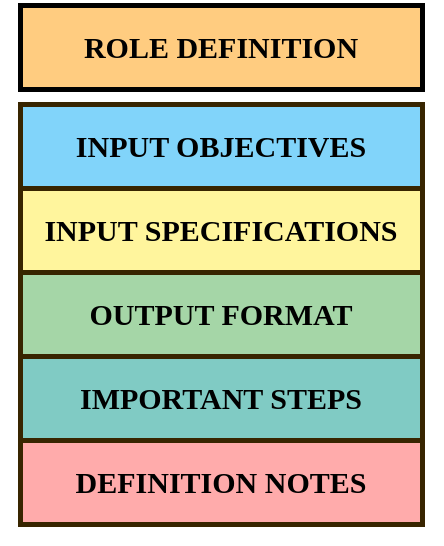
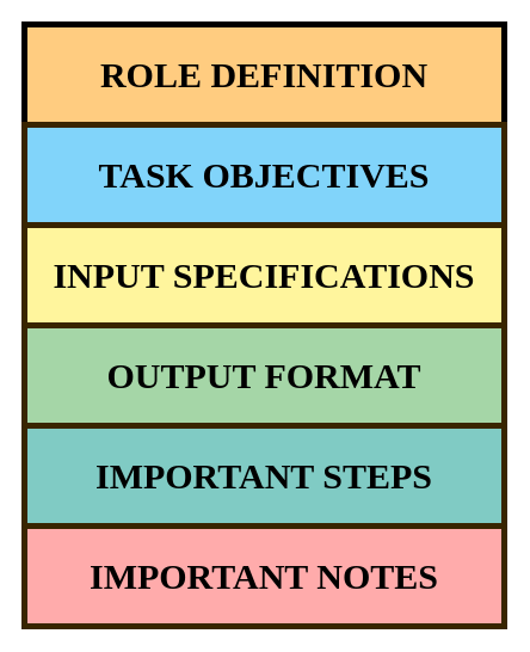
- <mxCell id="2" value="&lt;font data-font-src=&quot;https://fonts.googleapis.com/css?family=Nunito&quot; face=&quot;Nunito&quot;&gt;&lt;b&gt;ROLE DEFINITION&lt;/b&gt;&lt;/font&gt;" style="rounded=0;whiteSpace=wrap;html=1;strokeWidth=5;fillColor=#FFCC80;strokeColor=#000000;fontSize=30;" vertex="1" parent="1"><mxGeometry x="20" y="5" width="402" height="84" as="geometry" /></mxCell>
+ <mxCell id="2" value="&lt;font data-font-src=&quot;https://fonts.googleapis.com/css?family=Nunito&quot; face=&quot;Nunito&quot;&gt;&lt;b&gt;ROLE DEFINITION&lt;/b&gt;&lt;/font&gt;" style="rounded=0;whiteSpace=wrap;html=1;strokeWidth=5;fillColor=#FFCC80;strokeColor=#000000;fontSize=30;" vertex="1" parent="1"><mxGeometry x="20" y="20" width="402" height="84" as="geometry" /></mxCell>
- <mxCell id="3" value="&lt;font data-font-src=&quot;https://fonts.googleapis.com/css?family=Nunito&quot; face=&quot;Nunito&quot;&gt;&lt;b&gt;INPUT OBJECTIVES&lt;/b&gt;&lt;/font&gt;" style="rounded=0;whiteSpace=wrap;html=1;strokeWidth=5;fillColor=#81D4FA;strokeColor=#382500;fontSize=30;" vertex="1" parent="1"><mxGeometry x="20" y="104" width="402" height="84" as="geometry" /></mxCell>
+ <mxCell id="3" value="&lt;font data-font-src=&quot;https://fonts.googleapis.com/css?family=Nunito&quot; face=&quot;Nunito&quot;&gt;&lt;b&gt;TASK OBJECTIVES&lt;/b&gt;&lt;/font&gt;" style="rounded=0;whiteSpace=wrap;html=1;strokeWidth=5;fillColor=#81D4FA;strokeColor=#382500;fontSize=30;" vertex="1" parent="1"><mxGeometry x="20" y="104" width="402" height="84" as="geometry" /></mxCell>
- <mxCell id="7" value="&lt;span&gt;&lt;font data-font-src=&quot;https://fonts.googleapis.com/css?family=Nunito&quot; face=&quot;Nunito&quot;&gt;&lt;b&gt;DEFINITION NOTES&lt;/b&gt;&lt;/font&gt;&lt;/span&gt;" style="rounded=0;whiteSpace=wrap;html=1;strokeWidth=5;fillColor=#FFABAB;strokeColor=#382500;fontSize=30;" vertex="1" parent="1"><mxGeometry x="20" y="440" width="402" height="84" as="geometry" /></mxCell>
+ <mxCell id="7" value="&lt;span&gt;&lt;font data-font-src=&quot;https://fonts.googleapis.com/css?family=Nunito&quot; face=&quot;Nunito&quot;&gt;&lt;b&gt;IMPORTANT NOTES&lt;/b&gt;&lt;/font&gt;&lt;/span&gt;" style="rounded=0;whiteSpace=wrap;html=1;strokeWidth=5;fillColor=#FFABAB;strokeColor=#382500;fontSize=30;" vertex="1" parent="1"><mxGeometry x="20" y="440" width="402" height="84" as="geometry" /></mxCell>
